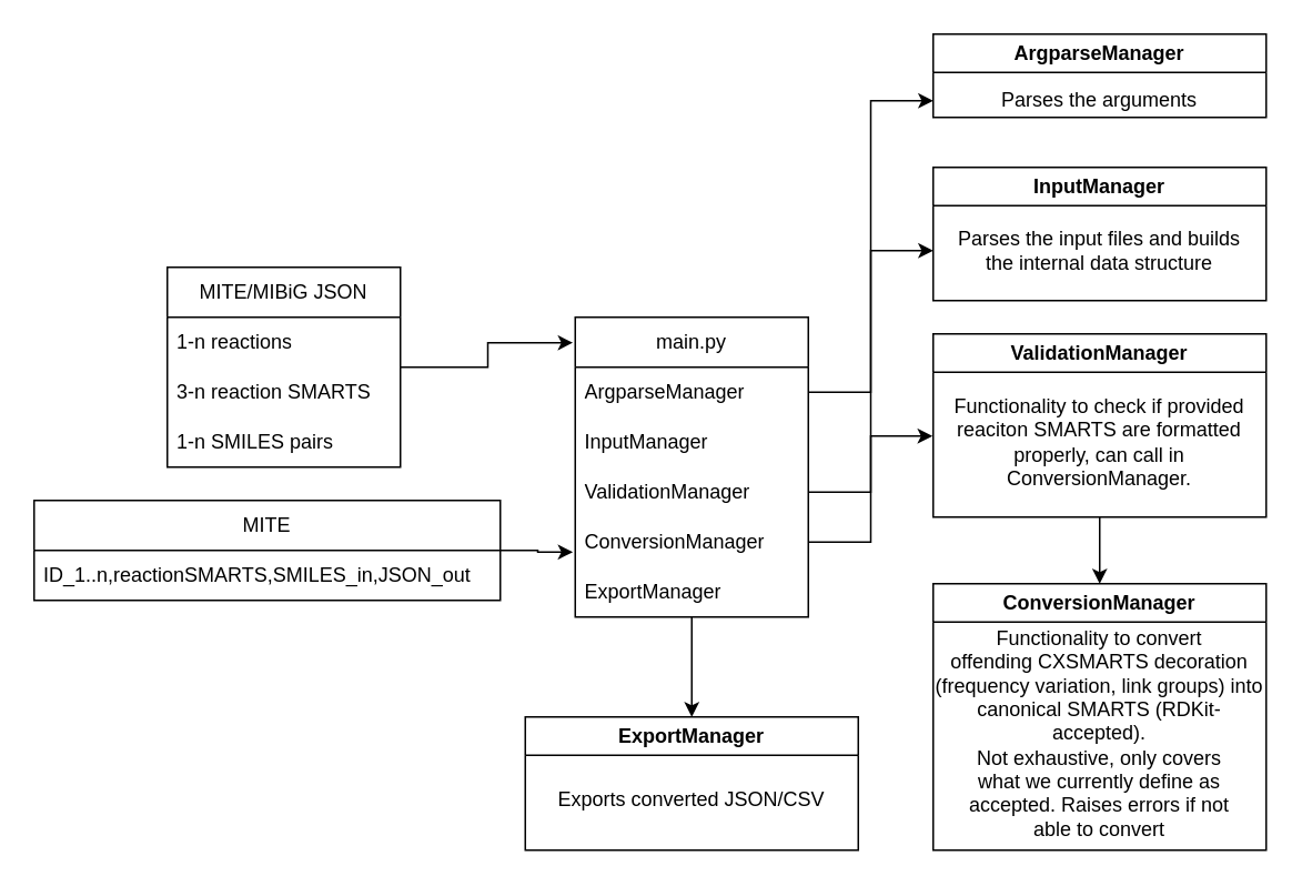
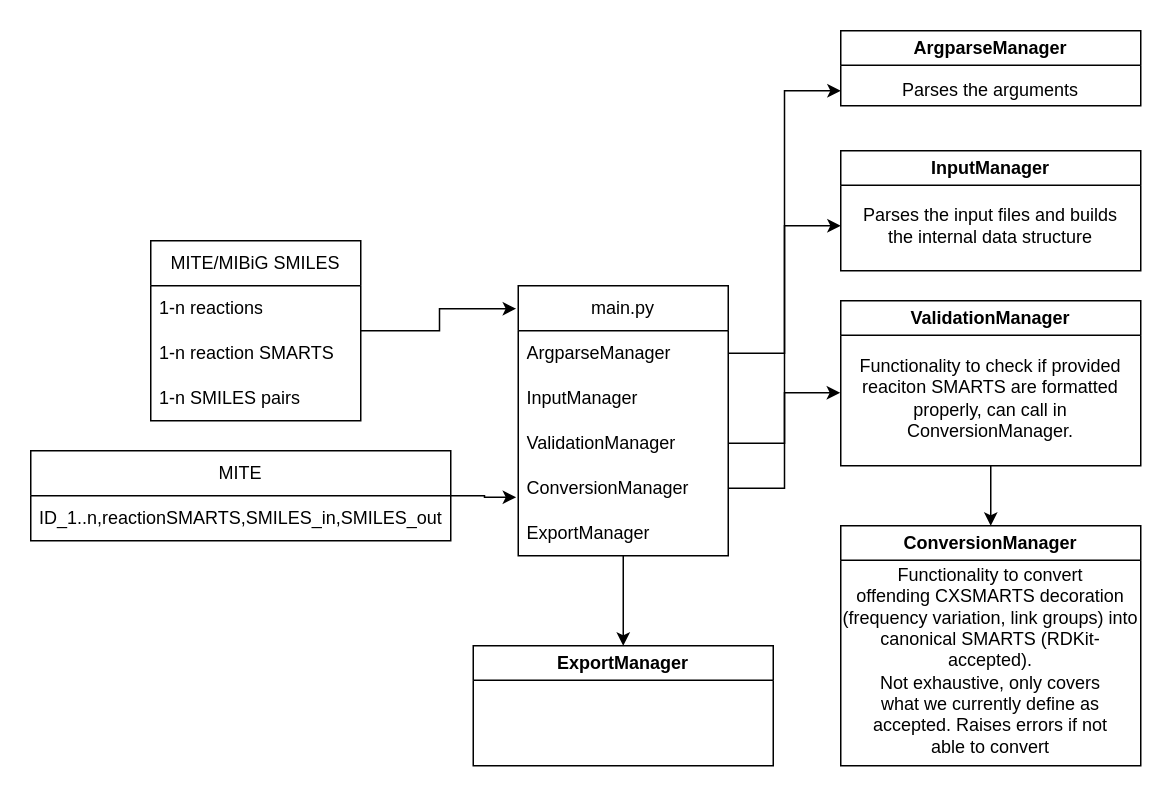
- <mxCell id="9" value="MITE/MIBiG JSON" style="swimlane;fontStyle=0;childLayout=stackLayout;horizontal=1;startSize=30;horizontalStack=0;resizeParent=1;resizeParentMax=0;resizeLast=0;collapsible=1;marginBottom=0;whiteSpace=wrap;html=1;" vertex="1" parent="1"><mxGeometry x="100" y="160" width="140" height="120" as="geometry" /></mxCell>
+ <mxCell id="9" value="MITE/MIBiG SMILES" style="swimlane;fontStyle=0;childLayout=stackLayout;horizontal=1;startSize=30;horizontalStack=0;resizeParent=1;resizeParentMax=0;resizeLast=0;collapsible=1;marginBottom=0;whiteSpace=wrap;html=1;" vertex="1" parent="1"><mxGeometry x="100" y="160" width="140" height="120" as="geometry" /></mxCell>
- <mxCell id="11" value="3-n reaction SMARTS" style="text;strokeColor=none;fillColor=none;align=left;verticalAlign=middle;spacingLeft=4;spacingRight=4;overflow=hidden;points=[[0,0.5],[1,0.5]];portConstraint=eastwest;rotatable=0;whiteSpace=wrap;html=1;" vertex="1" parent="9"><mxGeometry y="60" width="140" height="30" as="geometry" /></mxCell>
+ <mxCell id="11" value="1-n reaction SMARTS" style="text;strokeColor=none;fillColor=none;align=left;verticalAlign=middle;spacingLeft=4;spacingRight=4;overflow=hidden;points=[[0,0.5],[1,0.5]];portConstraint=eastwest;rotatable=0;whiteSpace=wrap;html=1;" vertex="1" parent="9"><mxGeometry y="60" width="140" height="30" as="geometry" /></mxCell>
- <mxCell id="14" value="ID_1..n,reactionSMARTS,SMILES_in,JSON_out " style="text;strokeColor=none;fillColor=none;align=left;verticalAlign=middle;spacingLeft=4;spacingRight=4;overflow=hidden;points=[[0,0.5],[1,0.5]];portConstraint=eastwest;rotatable=0;whiteSpace=wrap;html=1;" vertex="1" parent="13"><mxGeometry y="30" width="280" height="30" as="geometry" /></mxCell>
+ <mxCell id="14" value="ID_1..n,reactionSMARTS,SMILES_in,SMILES_out " style="text;strokeColor=none;fillColor=none;align=left;verticalAlign=middle;spacingLeft=4;spacingRight=4;overflow=hidden;points=[[0,0.5],[1,0.5]];portConstraint=eastwest;rotatable=0;whiteSpace=wrap;html=1;" vertex="1" parent="13"><mxGeometry y="30" width="280" height="30" as="geometry" /></mxCell>
- <mxCell id="30" value="Exports converted JSON/CSV" style="text;html=1;align=center;verticalAlign=middle;whiteSpace=wrap;rounded=0;" vertex="1" parent="29"><mxGeometry y="20" width="200" height="60" as="geometry" /></mxCell>
